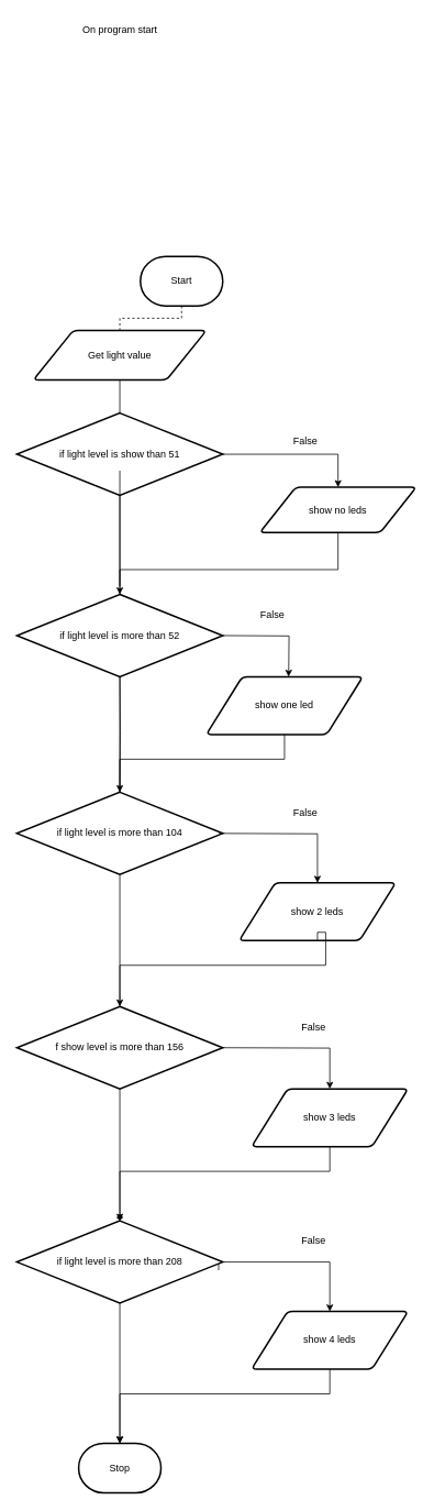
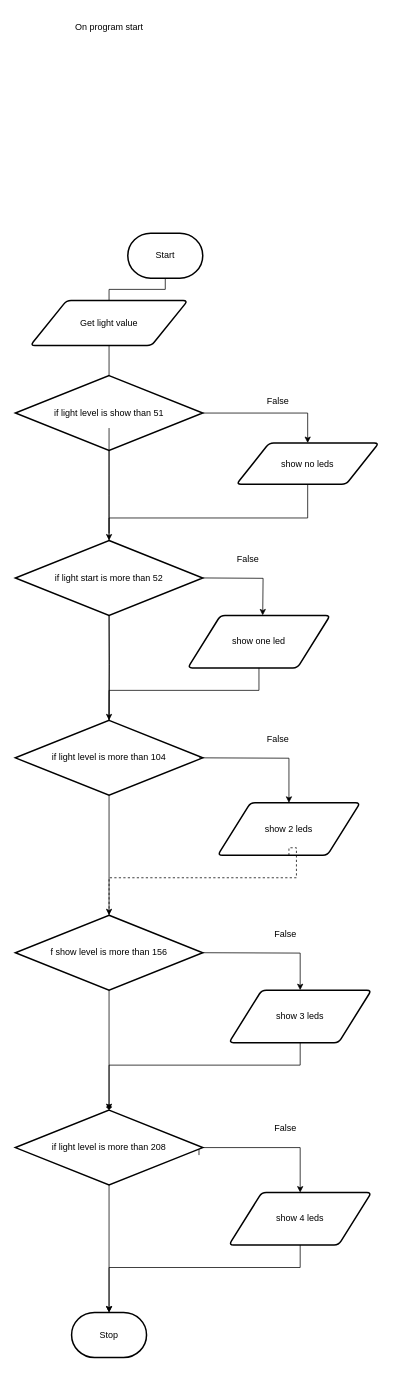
- <mxCell id="8" value="" style="edgeStyle=orthogonalEdgeStyle;html=1;rounded=0;endArrow=none;dashed=1;" edge="1" parent="1" source="3" target="9"><mxGeometry relative="1" as="geometry"><mxPoint x="145" y="250" as="sourcePoint" /><mxPoint x="145" y="410" as="targetPoint" /></mxGeometry></mxCell>
+ <mxCell id="8" value="" style="edgeStyle=orthogonalEdgeStyle;html=1;rounded=0;endArrow=none;" edge="1" parent="1" source="3" target="9"><mxGeometry relative="1" as="geometry"><mxPoint x="145" y="250" as="sourcePoint" /><mxPoint x="145" y="410" as="targetPoint" /></mxGeometry></mxCell>
- <mxCell id="38" value="if light level is more than 52" style="strokeWidth=2;html=1;shape=mxgraph.flowchart.decision;whiteSpace=wrap;" vertex="1" parent="1"><mxGeometry x="20" y="720" width="250" height="100" as="geometry" /></mxCell>
+ <mxCell id="38" value="if light start is more than 52" style="strokeWidth=2;html=1;shape=mxgraph.flowchart.decision;whiteSpace=wrap;" vertex="1" parent="1"><mxGeometry x="20" y="720" width="250" height="100" as="geometry" /></mxCell>
- <mxCell id="21" style="edgeStyle=orthogonalEdgeStyle;rounded=0;html=1;exitX=0.5;exitY=1;exitDx=0;exitDy=0;entryX=0.5;entryY=0;entryDx=0;entryDy=0;entryPerimeter=0;" edge="1" parent="1" source="19" target="30"><mxGeometry relative="1" as="geometry"><mxPoint x="510" y="1230" as="sourcePoint" /><mxPoint x="145" y="1270" as="targetPoint" /><Array as="points"><mxPoint x="395" y="1130" /><mxPoint x="395" y="1170" /><mxPoint x="145" y="1170" /></Array></mxGeometry></mxCell>
+ <mxCell id="21" style="edgeStyle=orthogonalEdgeStyle;rounded=0;html=1;exitX=0.5;exitY=1;exitDx=0;exitDy=0;entryX=0.5;entryY=0;entryDx=0;entryDy=0;entryPerimeter=0;dashed=1;" edge="1" parent="1" source="19" target="30"><mxGeometry relative="1" as="geometry"><mxPoint x="510" y="1230" as="sourcePoint" /><mxPoint x="145" y="1270" as="targetPoint" /><Array as="points"><mxPoint x="395" y="1130" /><mxPoint x="395" y="1170" /><mxPoint x="145" y="1170" /></Array></mxGeometry></mxCell>
